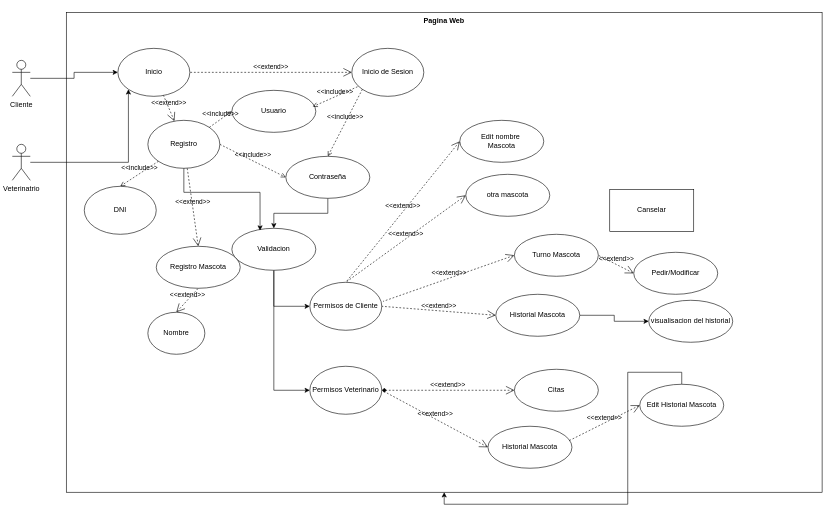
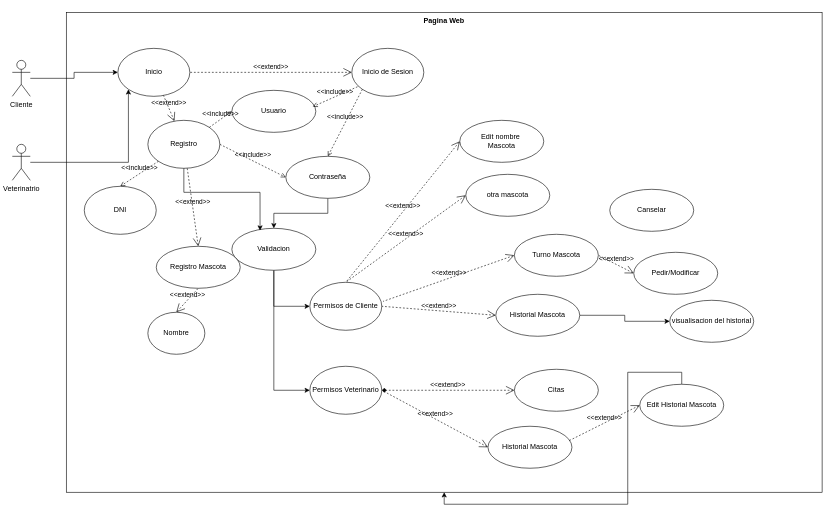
- <mxCell id="40" value="Canselar" style="whiteSpace=wrap;html=1;rounded=0;" vertex="1" parent="1"><mxGeometry x="1016" y="315" width="140" height="70" as="geometry" /></mxCell>
+ <mxCell id="40" value="Canselar" style="ellipse;whiteSpace=wrap;html=1;" vertex="1" parent="1"><mxGeometry x="1016" y="315" width="140" height="70" as="geometry" /></mxCell>
- <mxCell id="50" value="visualisacion del historial" style="ellipse;whiteSpace=wrap;html=1;" vertex="1" parent="1"><mxGeometry x="1081" y="500" width="140" height="70" as="geometry" /></mxCell>
+ <mxCell id="50" value="visualisacion del historial" style="ellipse;whiteSpace=wrap;html=1;" vertex="1" parent="1"><mxGeometry x="1116" y="500" width="140" height="70" as="geometry" /></mxCell>
